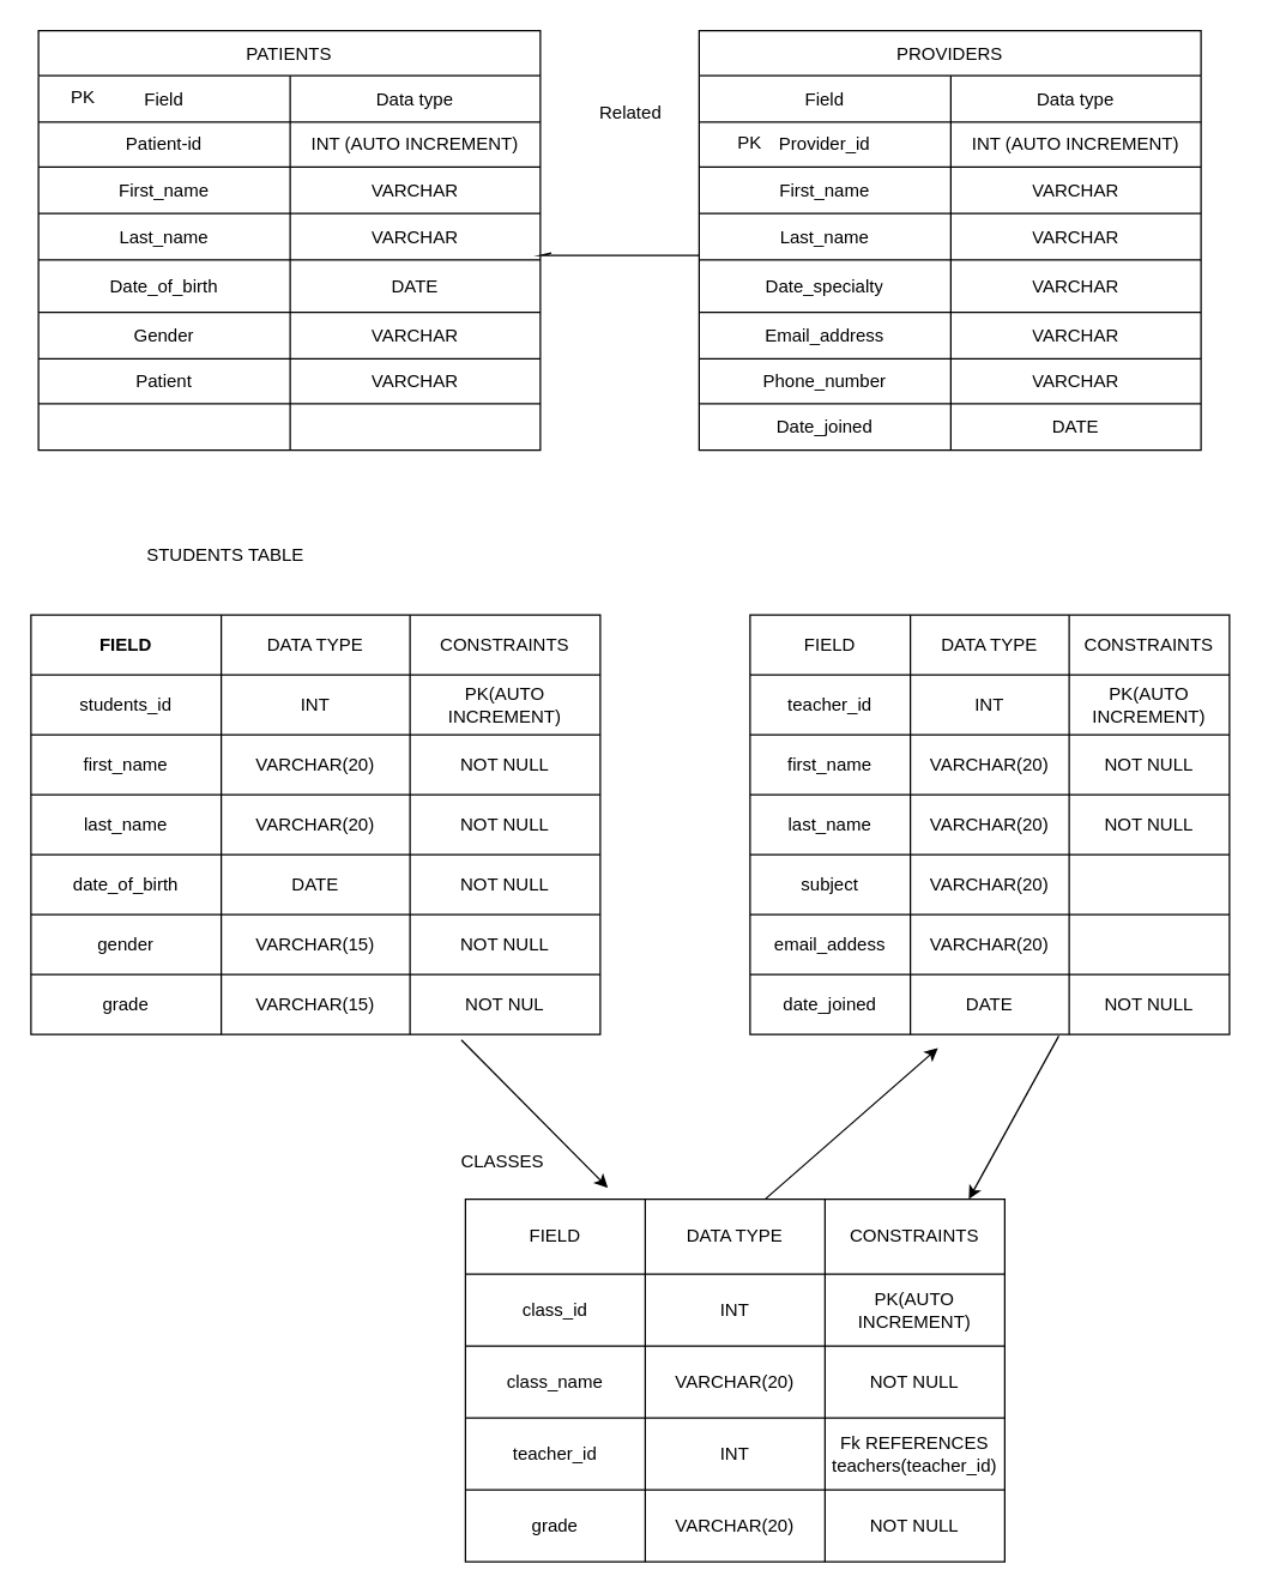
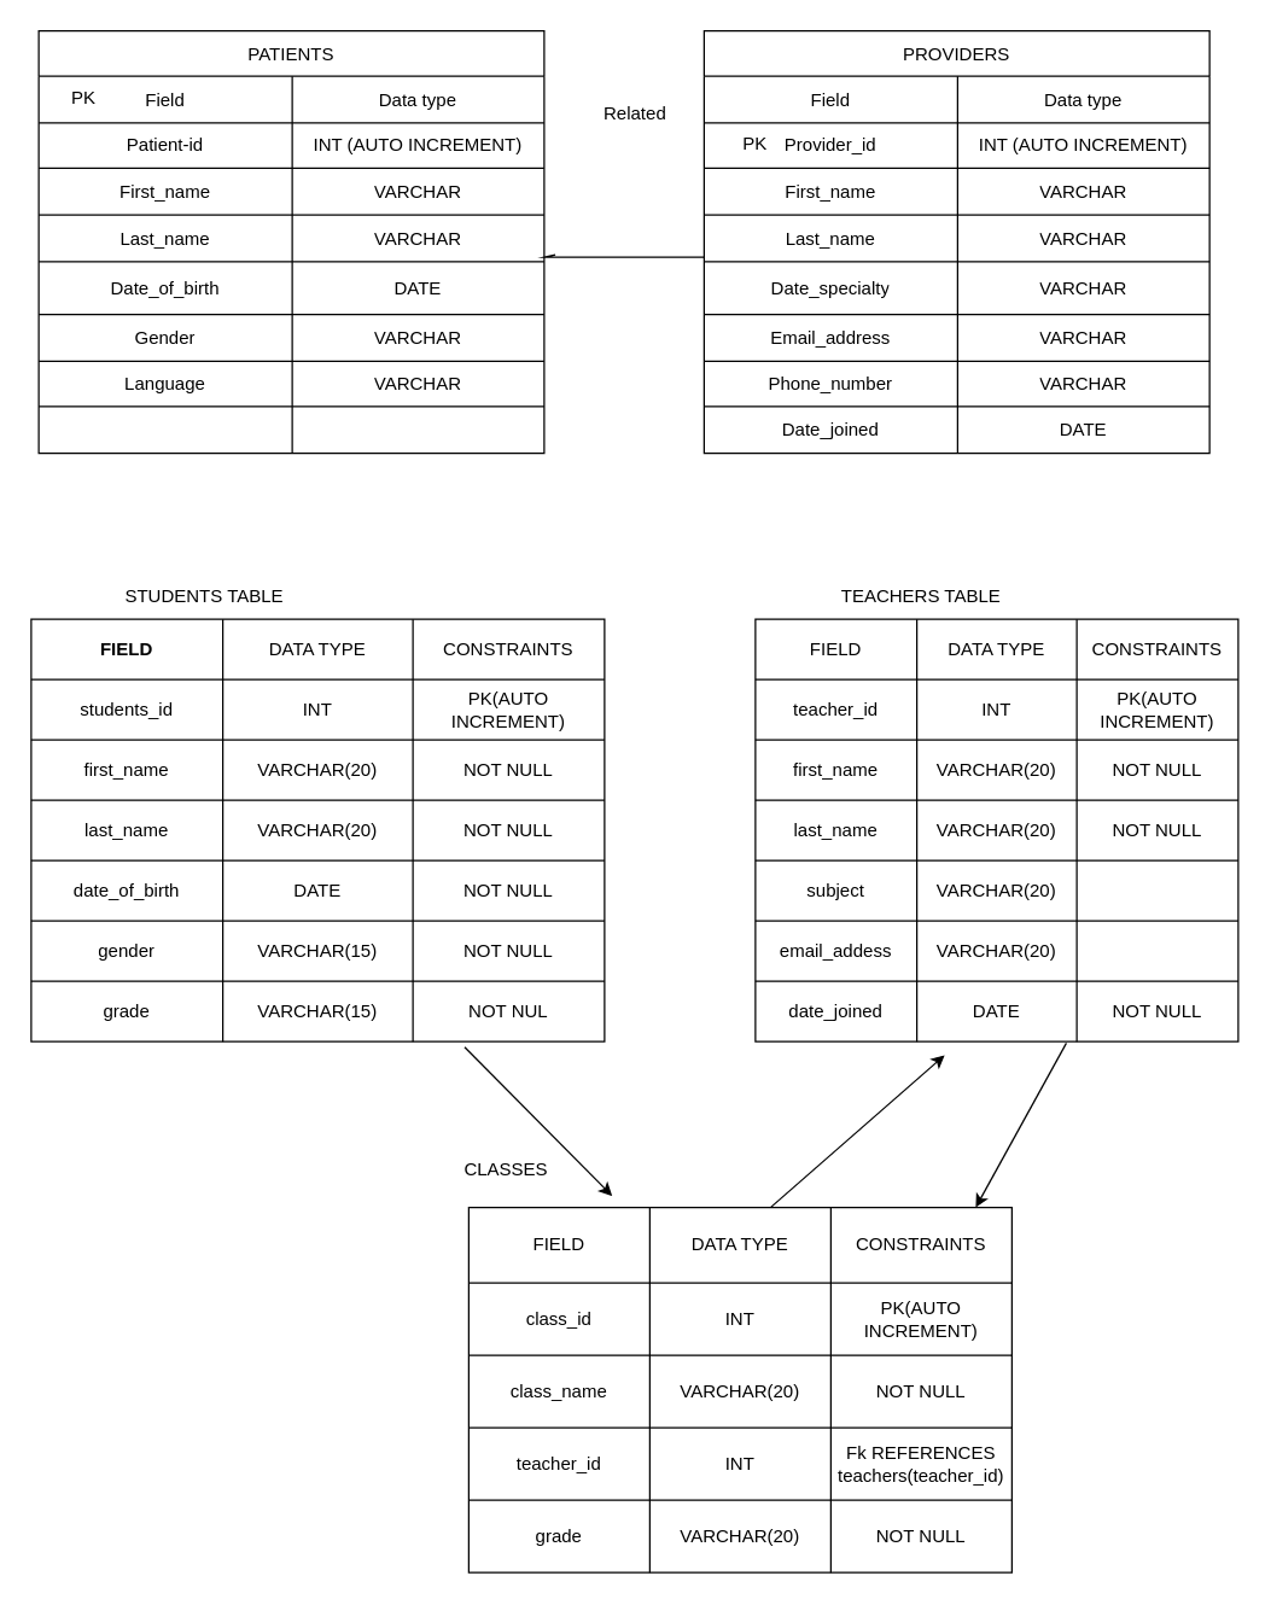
- <mxCell id="22" value="Patient" style="shape=partialRectangle;html=1;whiteSpace=wrap;connectable=0;strokeColor=inherit;overflow=hidden;fillColor=none;top=0;left=0;bottom=0;right=0;pointerEvents=1;" vertex="1" parent="21"><mxGeometry width="168" height="30" as="geometry"><mxRectangle width="168" height="30" as="alternateBounds" /></mxGeometry></mxCell>
+ <mxCell id="22" value="Language" style="shape=partialRectangle;html=1;whiteSpace=wrap;connectable=0;strokeColor=inherit;overflow=hidden;fillColor=none;top=0;left=0;bottom=0;right=0;pointerEvents=1;" vertex="1" parent="21"><mxGeometry width="168" height="30" as="geometry"><mxRectangle width="168" height="30" as="alternateBounds" /></mxGeometry></mxCell>
- <mxCell id="137" value="STUDENTS TABLE" style="text;html=1;align=center;verticalAlign=middle;whiteSpace=wrap;rounded=0;" vertex="1" parent="1"><mxGeometry x="35" y="355" width="230" height="30" as="geometry" /></mxCell>
+ <mxCell id="137" value="STUDENTS TABLE" style="text;html=1;align=center;verticalAlign=middle;whiteSpace=wrap;rounded=0;" vertex="1" parent="1"><mxGeometry x="20" y="380" width="230" height="30" as="geometry" /></mxCell>
+ <mxCell id="138" value="TEACHERS TABLE" style="text;html=1;align=center;verticalAlign=middle;whiteSpace=wrap;rounded=0;" vertex="1" parent="1"><mxGeometry x="500" y="380" width="220" height="30" as="geometry" /></mxCell>
